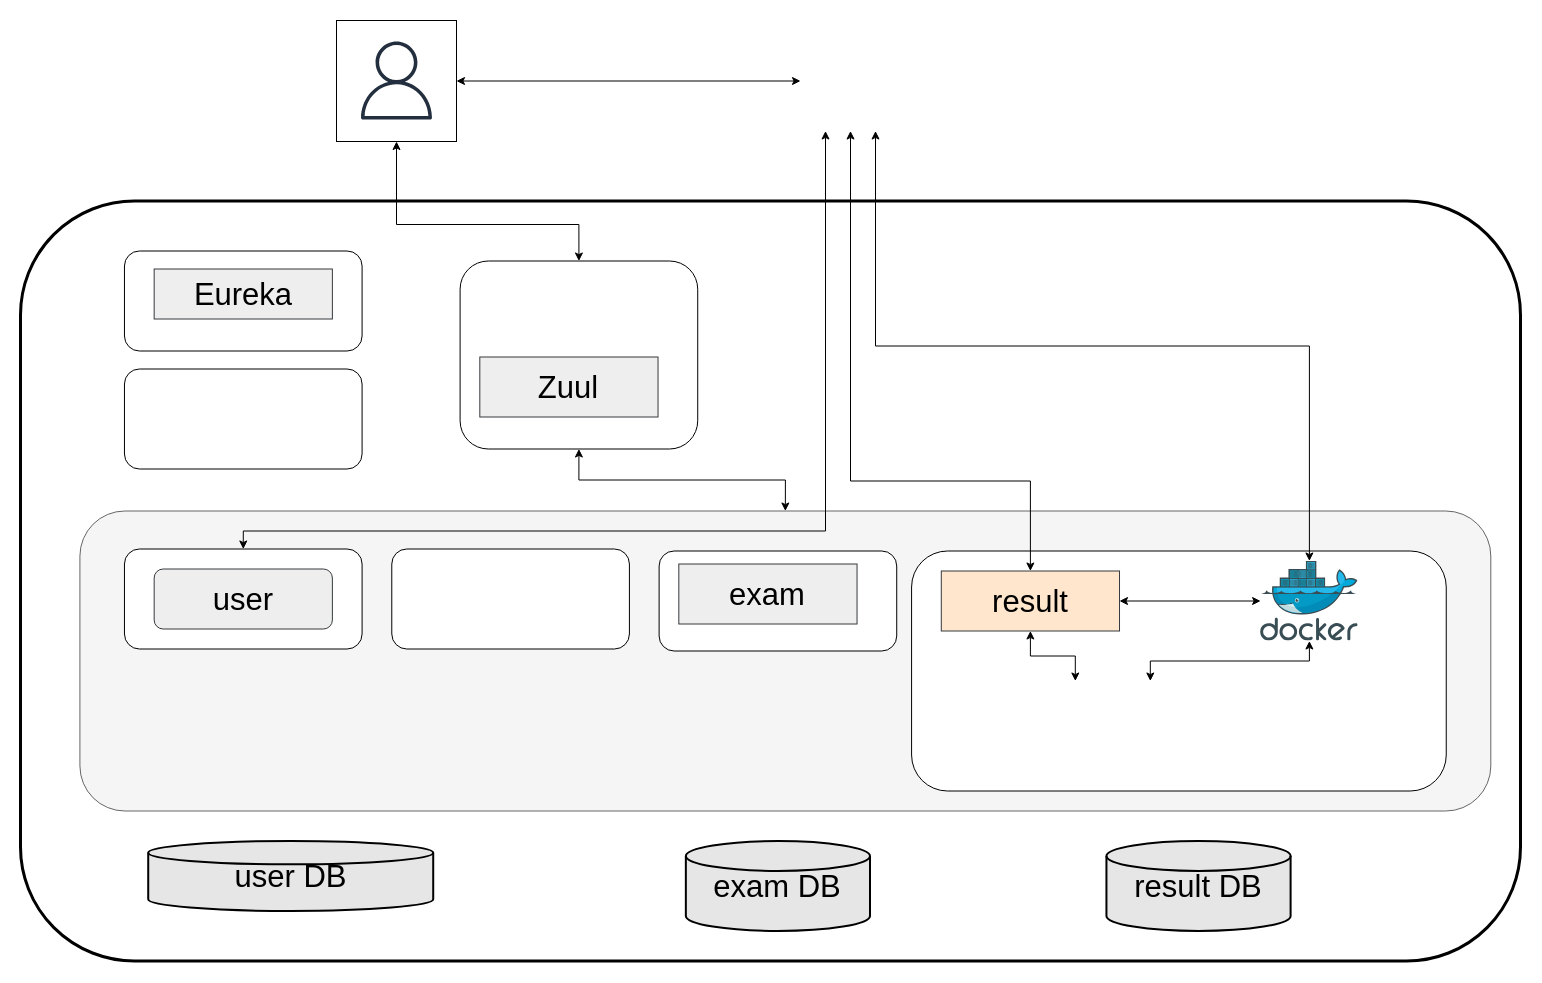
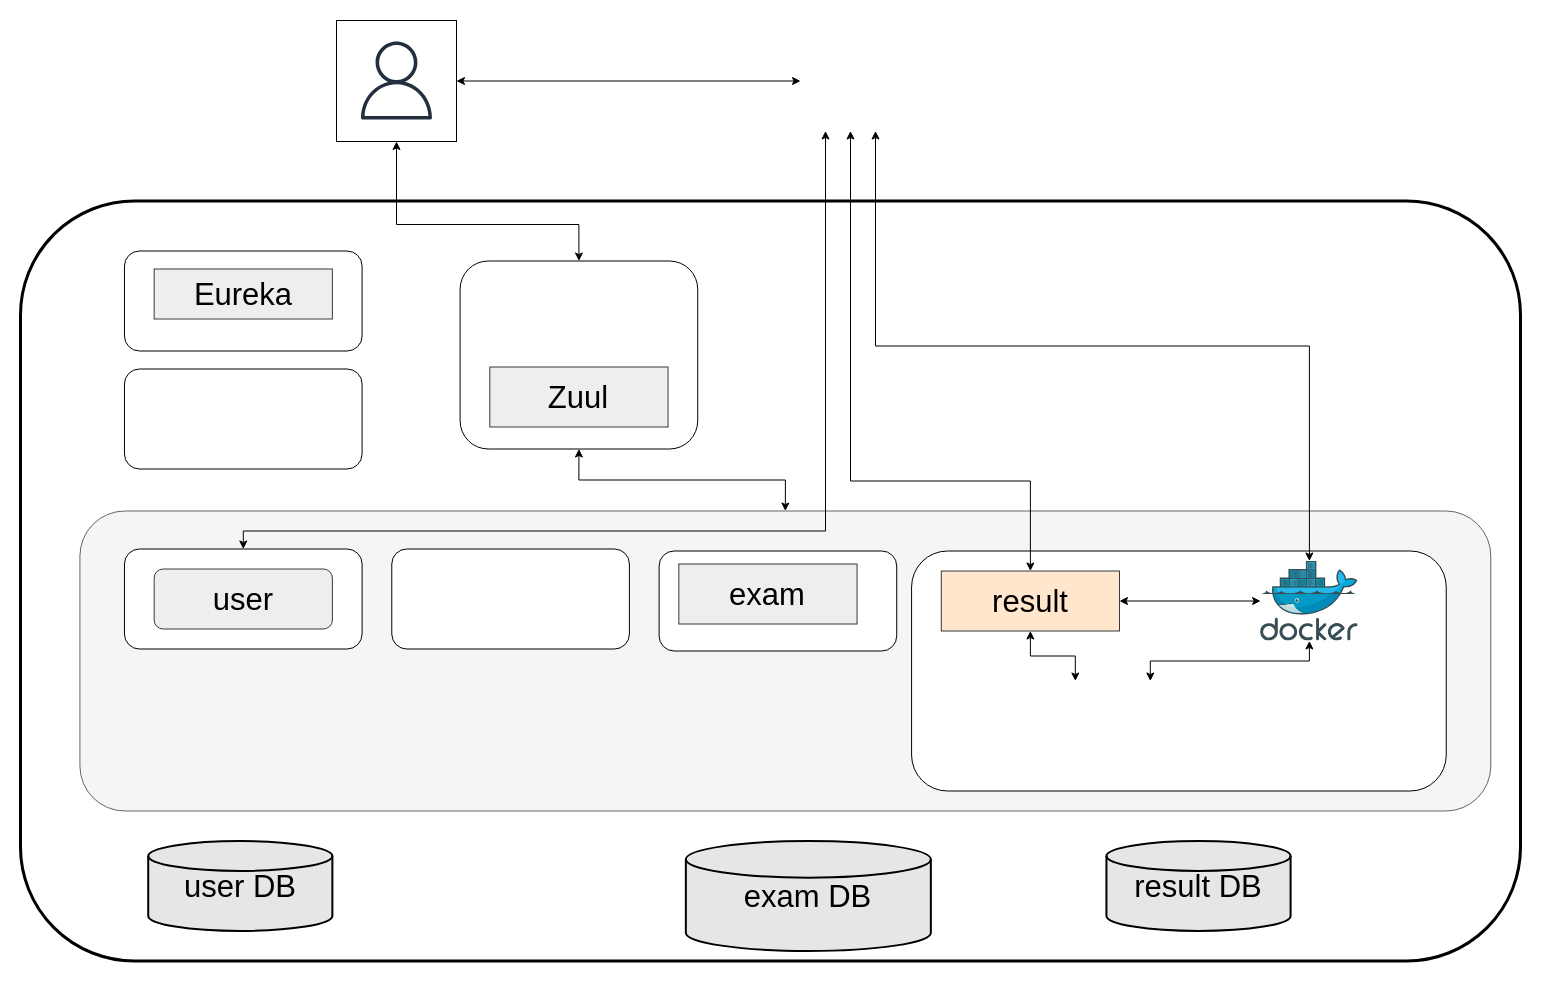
- <mxCell id="32" value="Zuul" style="rounded=0;whiteSpace=wrap;html=1;fillColor=#eeeeee;strokeColor=#36393d;fontSize=31;" vertex="1" parent="30"><mxGeometry x="19.703" y="96" width="178.218" height="60" as="geometry" /></mxCell>
+ <mxCell id="32" value="Zuul" style="rounded=0;whiteSpace=wrap;html=1;fillColor=#eeeeee;strokeColor=#36393d;fontSize=31;" vertex="1" parent="30"><mxGeometry x="29.703" y="106" width="178.218" height="60" as="geometry" /></mxCell>
- <mxCell id="13" value="user DB" style="strokeWidth=2;html=1;shape=mxgraph.flowchart.database;whiteSpace=wrap;fillColor=#E6E6E6;fontSize=31;" vertex="1" parent="2"><mxGeometry x="127.723" y="640" width="285" height="70" as="geometry" /></mxCell>
+ <mxCell id="13" value="user DB" style="strokeWidth=2;html=1;shape=mxgraph.flowchart.database;whiteSpace=wrap;fillColor=#E6E6E6;fontSize=31;" vertex="1" parent="2"><mxGeometry x="127.723" y="640" width="184.158" height="90" as="geometry" /></mxCell>
- <mxCell id="14" value="exam DB" style="strokeWidth=2;html=1;shape=mxgraph.flowchart.database;whiteSpace=wrap;fillColor=#E6E6E6;fontSize=31;" vertex="1" parent="2"><mxGeometry x="665.347" y="640" width="184.158" height="90" as="geometry" /></mxCell>
+ <mxCell id="14" value="exam DB" style="strokeWidth=2;html=1;shape=mxgraph.flowchart.database;whiteSpace=wrap;fillColor=#E6E6E6;fontSize=31;" vertex="1" parent="2"><mxGeometry x="665.347" y="640" width="245" height="110" as="geometry" /></mxCell>
